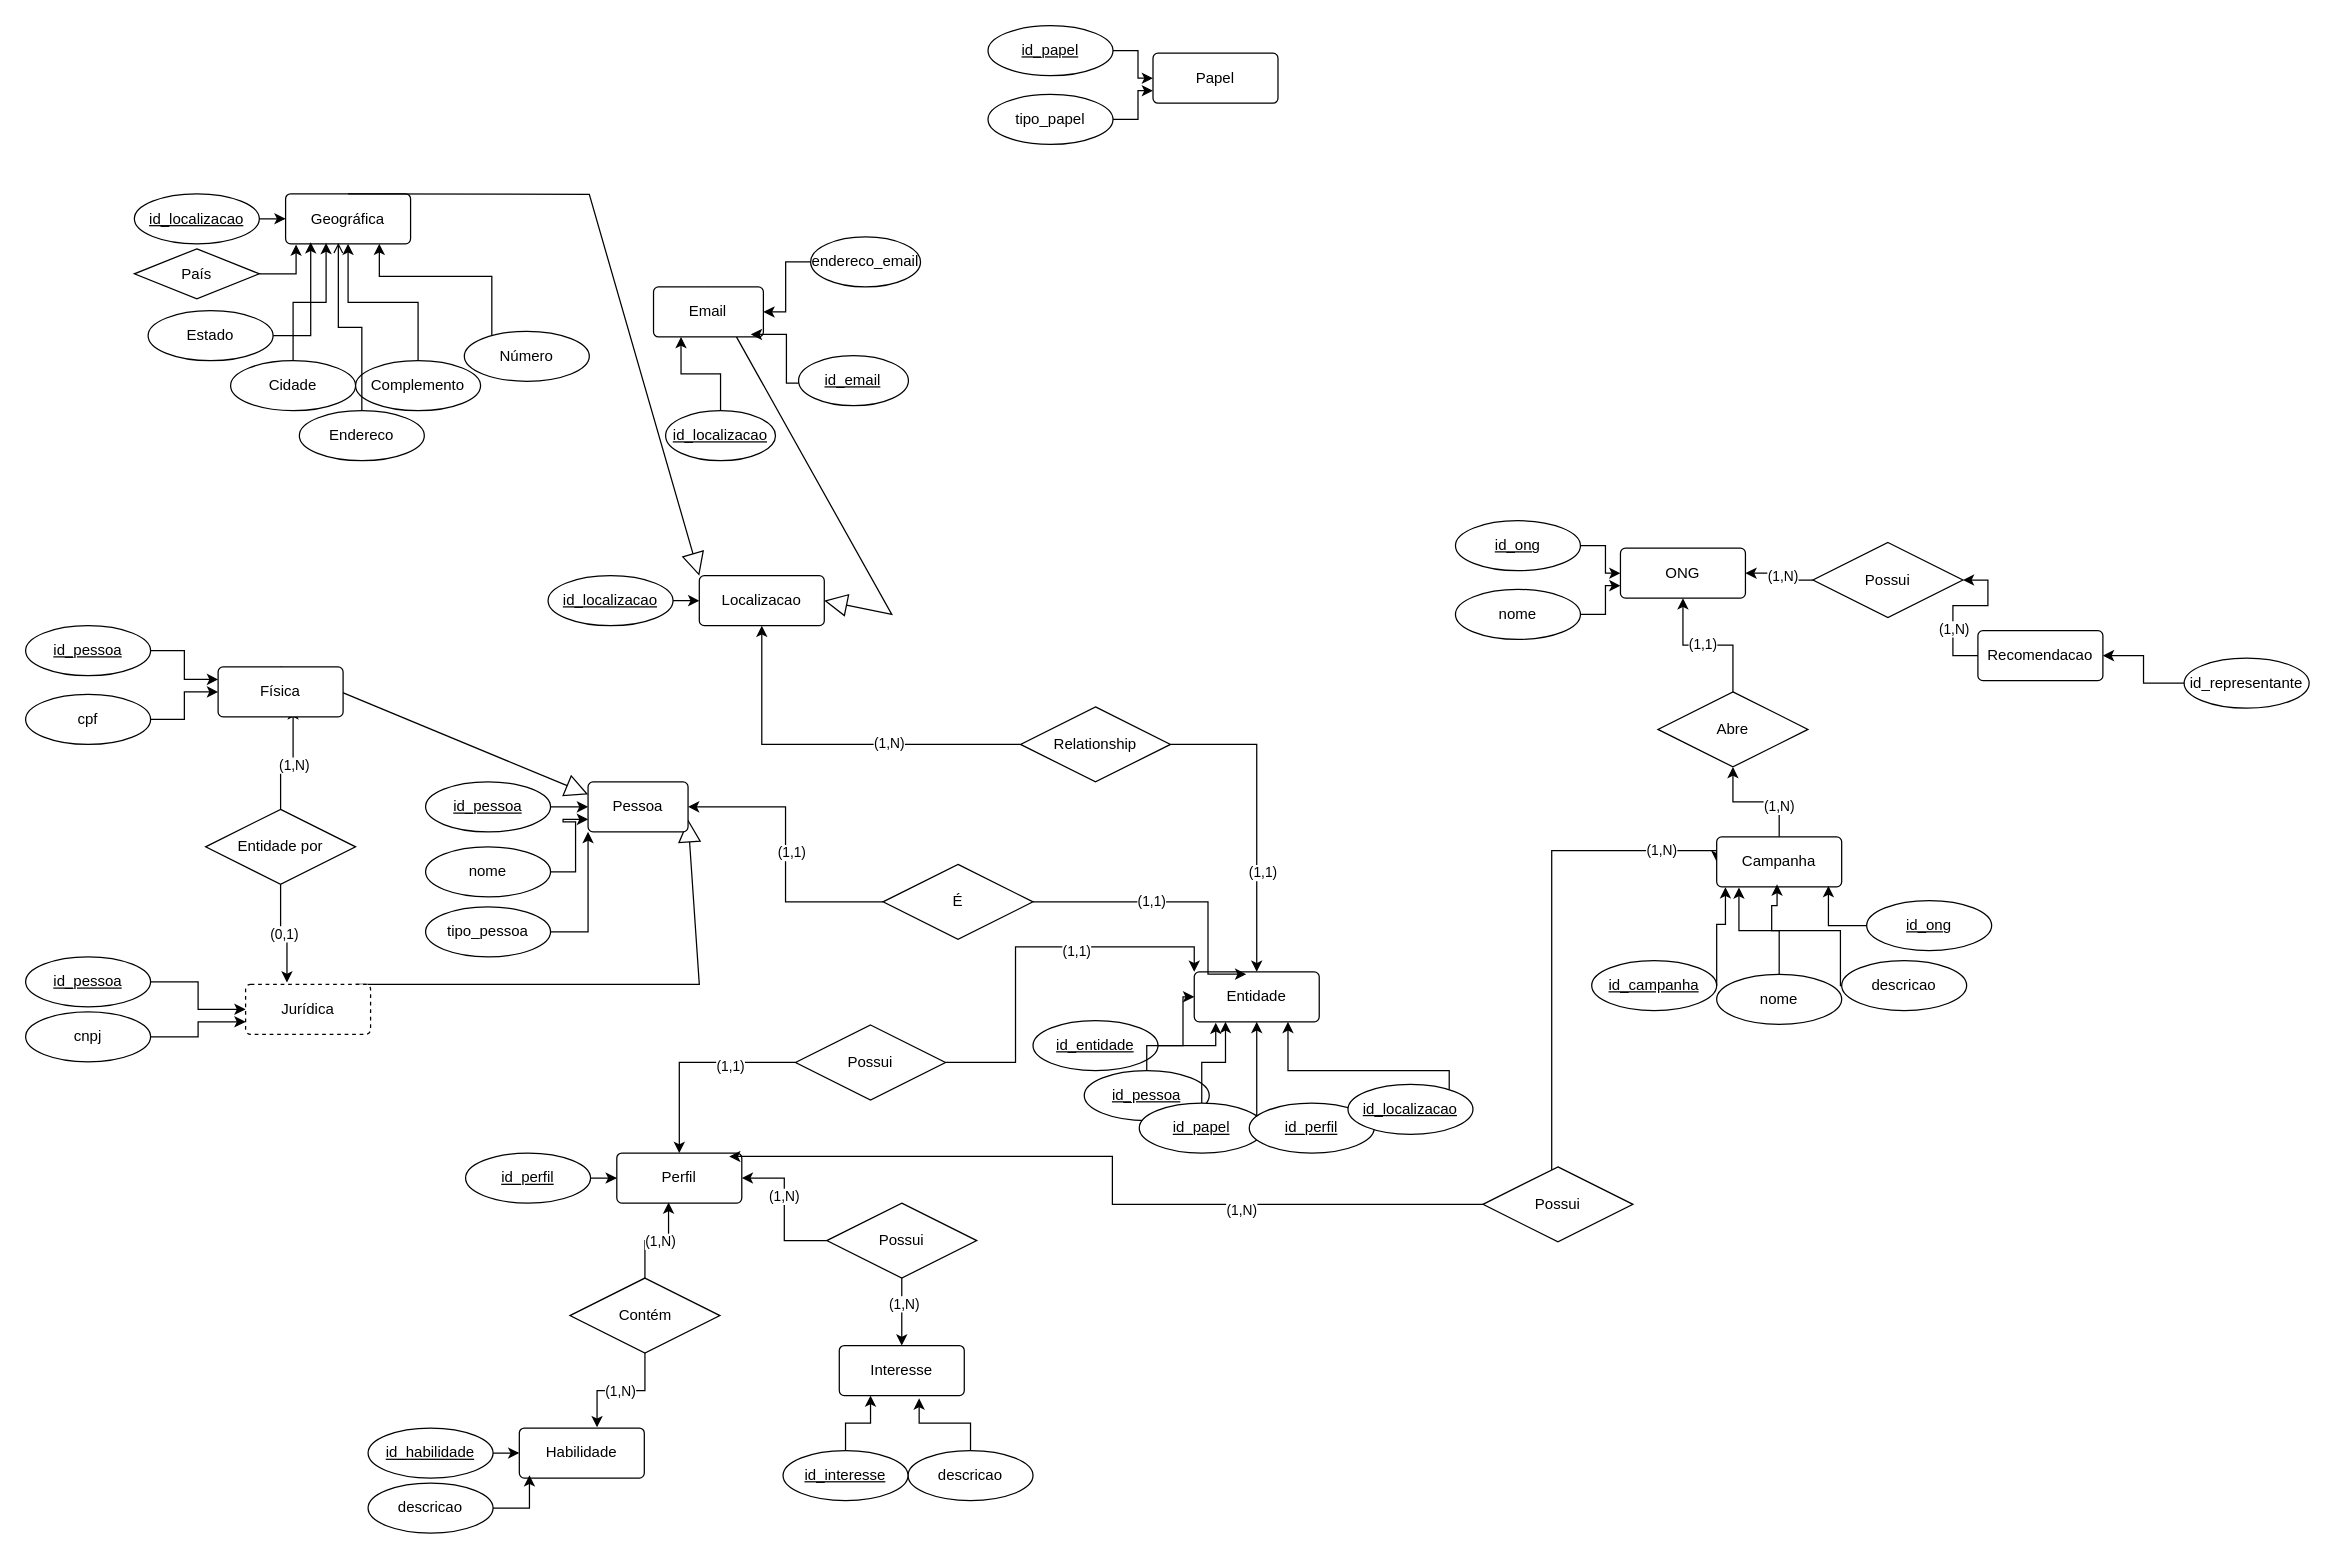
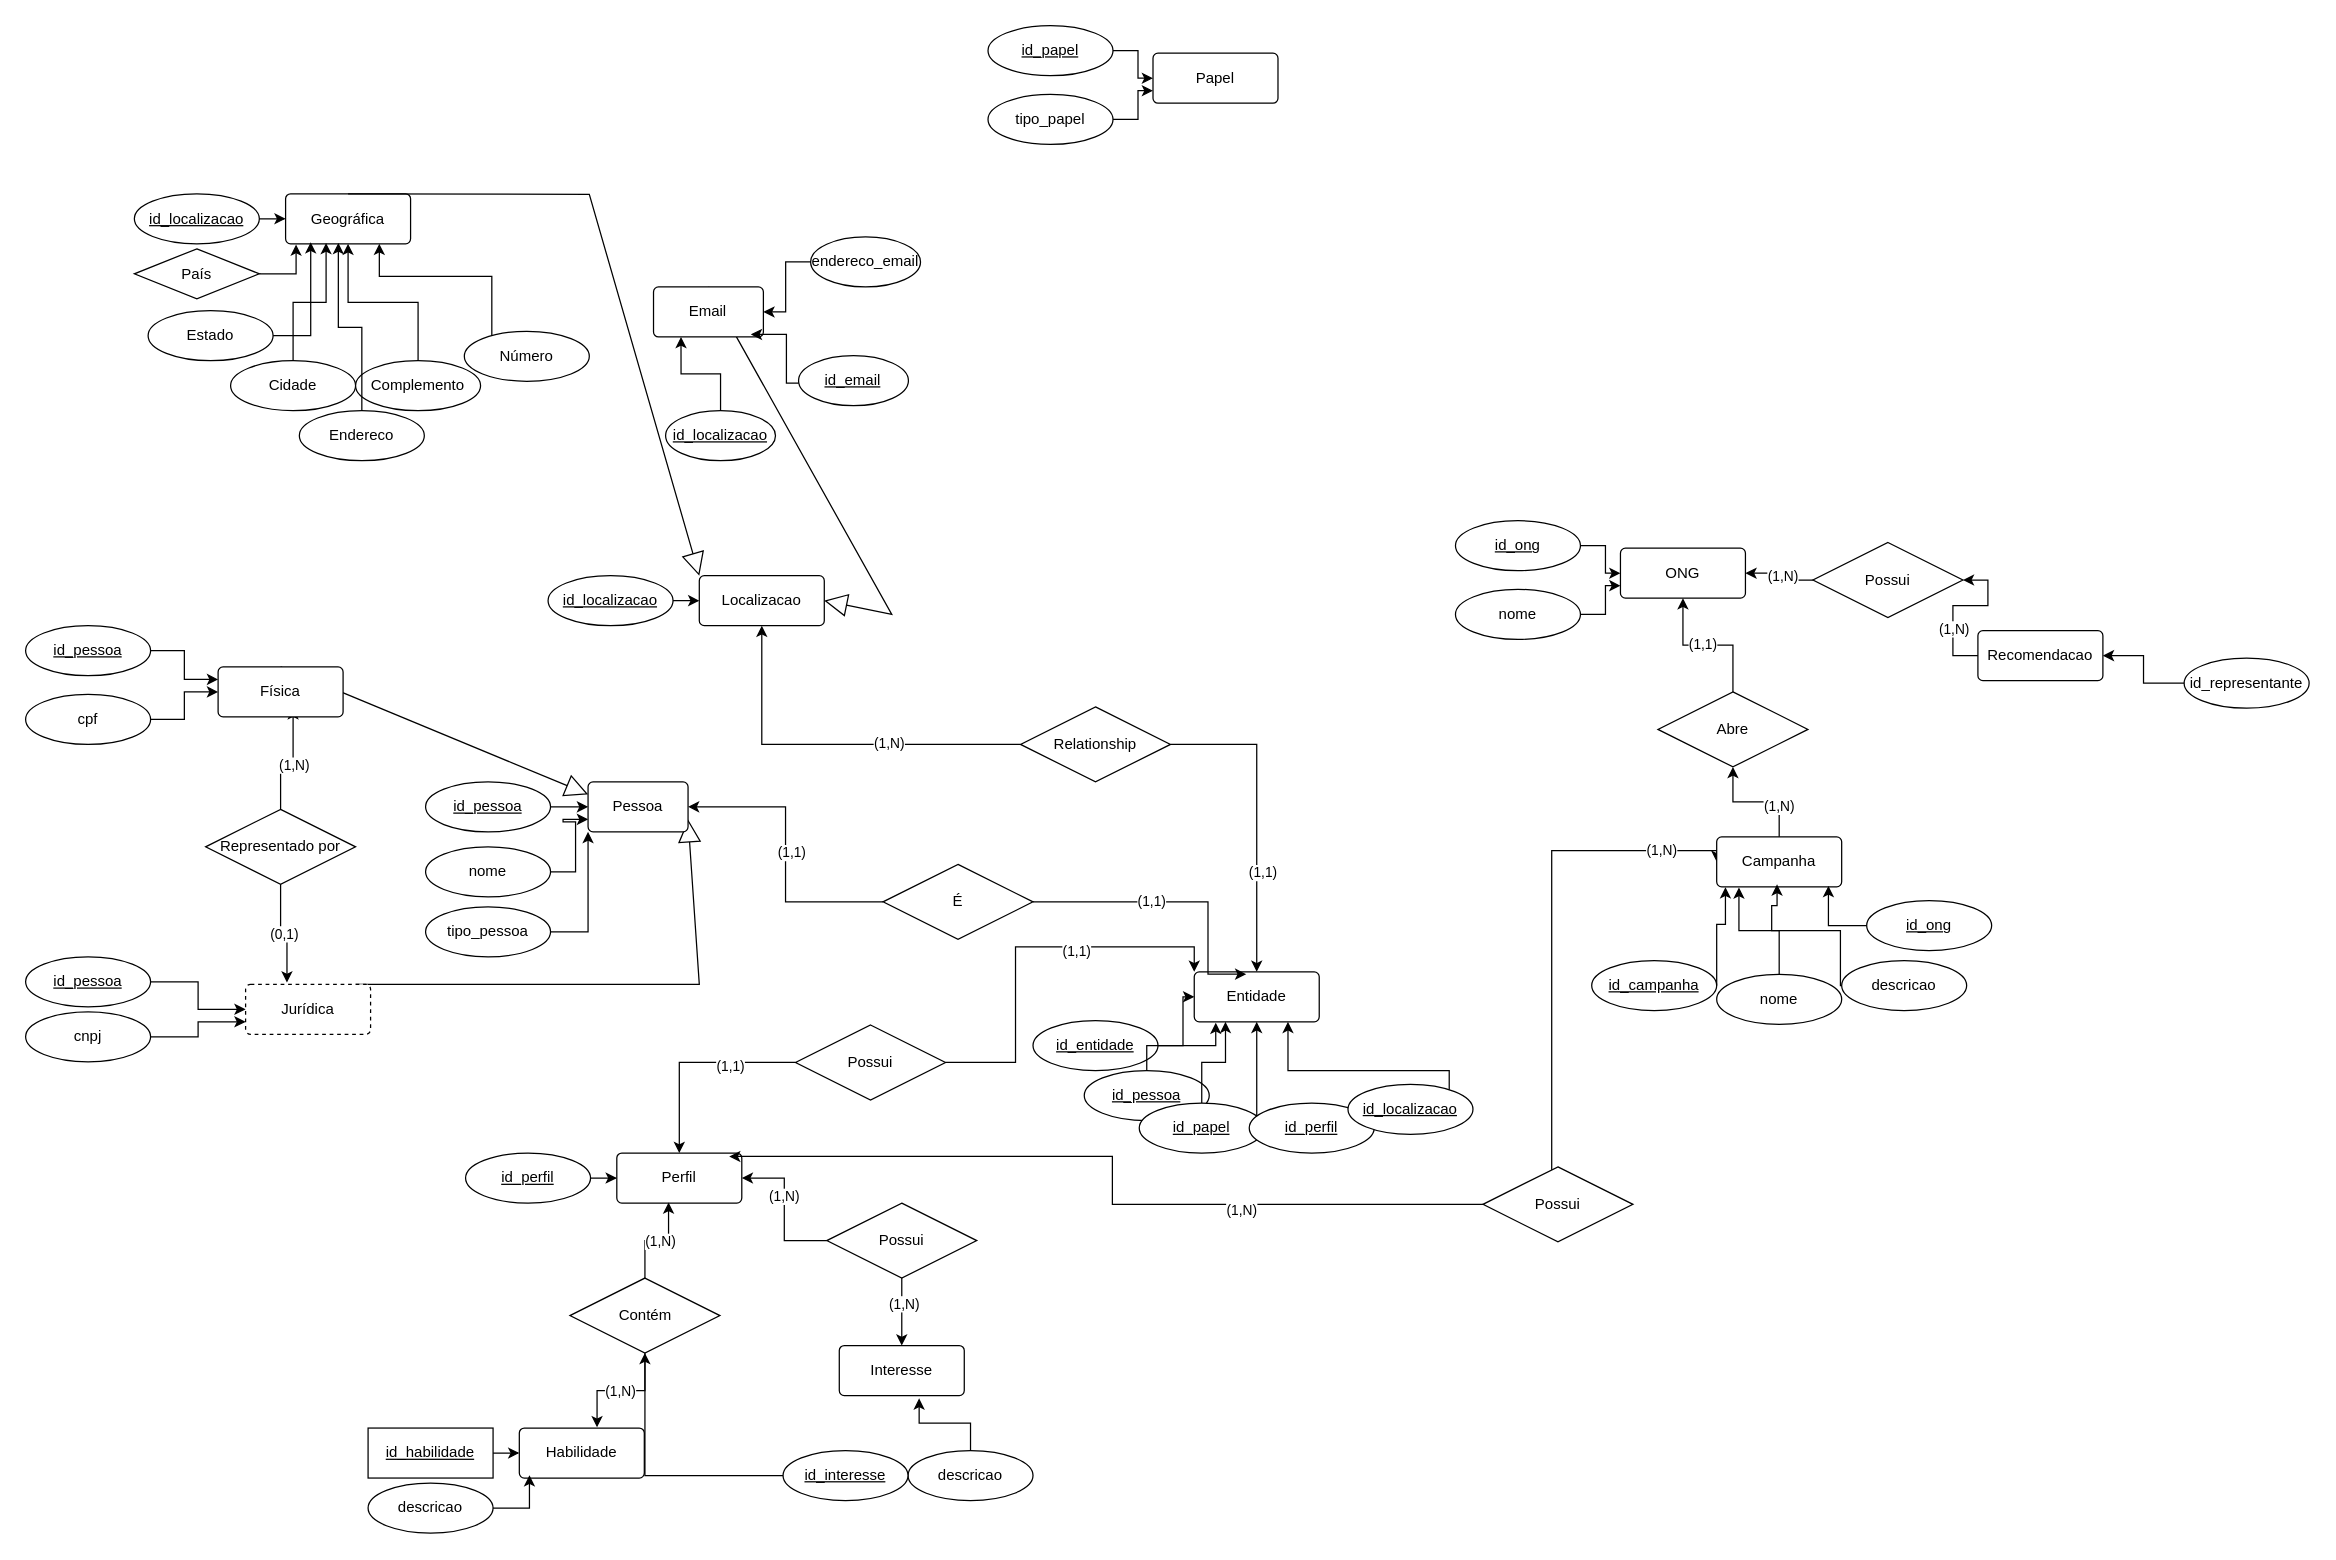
- <mxCell id="55" style="edgeStyle=orthogonalEdgeStyle;rounded=0;orthogonalLoop=1;jettySize=auto;html=1;entryX=0.422;entryY=0.982;entryDx=0;entryDy=0;entryPerimeter=0;endArrow=open;" edge="1" parent="39" source="47" target="41"><mxGeometry relative="1" as="geometry" /></mxCell>
+ <mxCell id="55" style="edgeStyle=orthogonalEdgeStyle;rounded=0;orthogonalLoop=1;jettySize=auto;html=1;entryX=0.422;entryY=0.982;entryDx=0;entryDy=0;entryPerimeter=0;" edge="1" parent="39" source="47" target="41"><mxGeometry relative="1" as="geometry" /></mxCell>
- <mxCell id="4" value="Entidade por" style="shape=rhombus;perimeter=rhombusPerimeter;whiteSpace=wrap;html=1;align=center;" vertex="1" parent="1"><mxGeometry x="164" y="647" width="120" height="60" as="geometry" /></mxCell>
+ <mxCell id="4" value="Representado por" style="shape=rhombus;perimeter=rhombusPerimeter;whiteSpace=wrap;html=1;align=center;" vertex="1" parent="1"><mxGeometry x="164" y="647" width="120" height="60" as="geometry" /></mxCell>
- <mxCell id="82" style="edgeStyle=orthogonalEdgeStyle;rounded=0;orthogonalLoop=1;jettySize=auto;html=1;entryX=0.25;entryY=1;entryDx=0;entryDy=0;" edge="1" parent="78" source="80" target="81"><mxGeometry relative="1" as="geometry" /></mxCell>
+ <mxCell id="82" style="edgeStyle=orthogonalEdgeStyle;rounded=0;orthogonalLoop=1;jettySize=auto;html=1;" edge="1" parent="78" source="80" target="89"><mxGeometry relative="1" as="geometry" /></mxCell>
- <mxCell id="74" value="id_habilidade" style="ellipse;whiteSpace=wrap;html=1;align=center;fontStyle=4;" vertex="1" parent="72"><mxGeometry width="100" height="40" as="geometry" /></mxCell>
+ <mxCell id="74" value="id_habilidade" style="whiteSpace=wrap;html=1;align=center;fontStyle=4;rounded=0;" vertex="1" parent="72"><mxGeometry width="100" height="40" as="geometry" /></mxCell>
